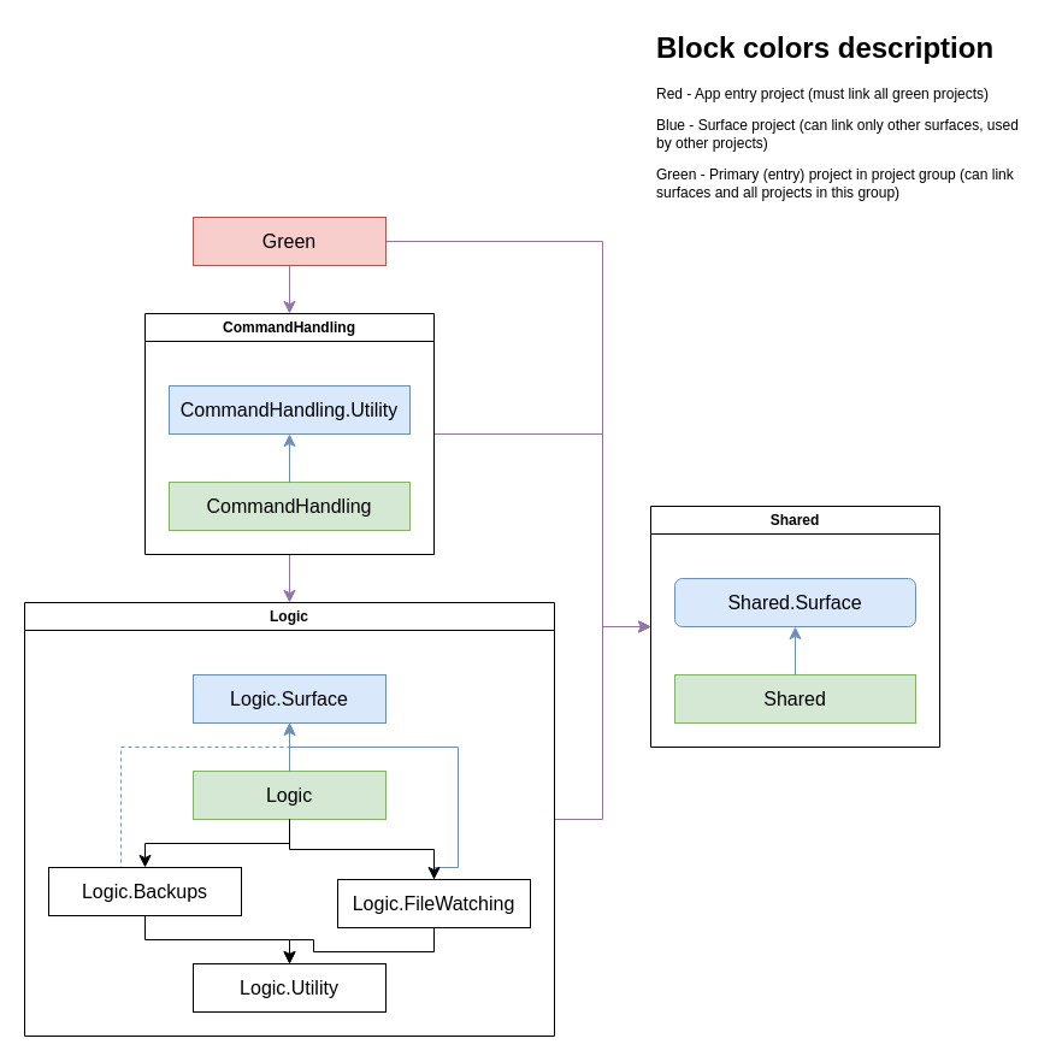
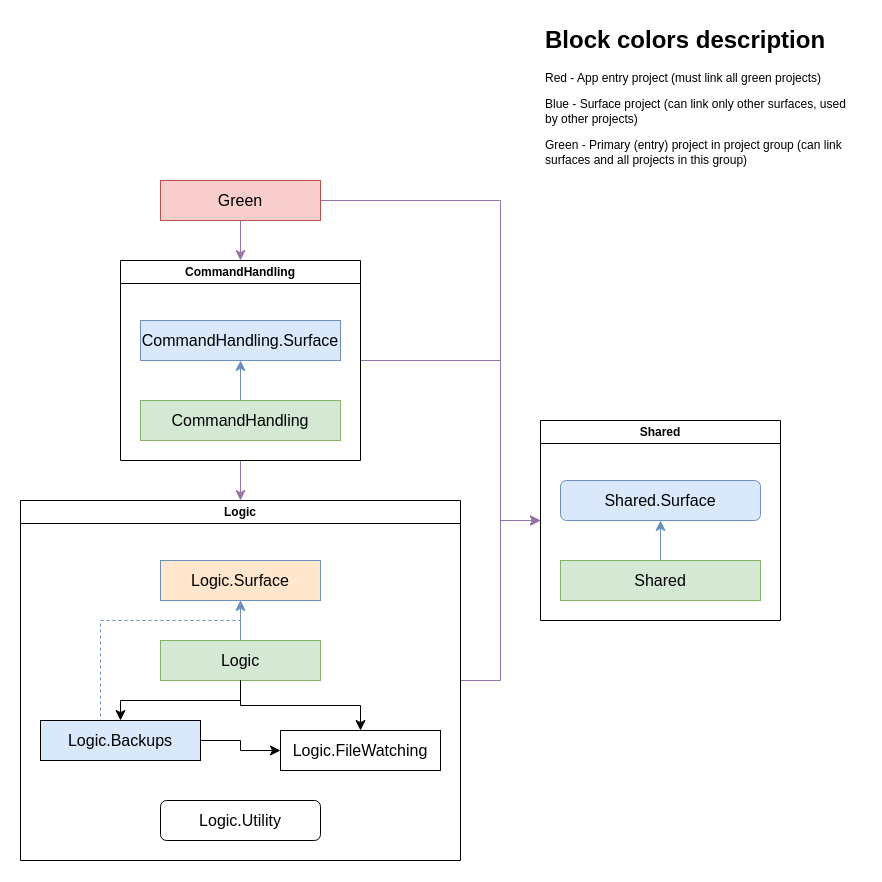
- <mxCell id="26" value="CommandHandling.Utility" style="rounded=0;whiteSpace=wrap;html=1;fontSize=16;fillColor=#dae8fc;strokeColor=#6c8ebf;" parent="25" vertex="1"><mxGeometry x="20" y="60" width="200" height="40" as="geometry" /></mxCell>
+ <mxCell id="26" value="CommandHandling.Surface" style="rounded=0;whiteSpace=wrap;html=1;fontSize=16;fillColor=#dae8fc;strokeColor=#6c8ebf;" parent="25" vertex="1"><mxGeometry x="20" y="60" width="200" height="40" as="geometry" /></mxCell>
- <mxCell id="17" value="Logic.Surface" style="rounded=0;whiteSpace=wrap;html=1;fontSize=16;fillColor=#dae8fc;strokeColor=#6c8ebf;" parent="6" vertex="1"><mxGeometry x="140" y="60" width="160" height="40" as="geometry" /></mxCell>
+ <mxCell id="17" value="Logic.Surface" style="rounded=0;whiteSpace=wrap;html=1;fontSize=16;fillColor=#ffe6cc;strokeColor=#6c8ebf;" parent="6" vertex="1"><mxGeometry x="140" y="60" width="160" height="40" as="geometry" /></mxCell>
- <mxCell id="11" style="edgeStyle=orthogonalEdgeStyle;rounded=0;orthogonalLoop=1;jettySize=auto;html=1;exitX=0.5;exitY=0;exitDx=0;exitDy=0;entryX=0.5;entryY=1;entryDx=0;entryDy=0;fillColor=#dae8fc;strokeColor=#6c8ebf;" edge="1" parent="6" source="12" target="17"><mxGeometry relative="1" as="geometry"><Array as="points"><mxPoint x="360" y="220" /><mxPoint x="360" y="120" /><mxPoint x="220" y="120" /></Array></mxGeometry></mxCell>
- <mxCell id="9" value="Logic.Backups" style="rounded=0;whiteSpace=wrap;html=1;fontSize=16;" parent="6" vertex="1"><mxGeometry x="20" y="220" width="160" height="40" as="geometry" /></mxCell>
+ <mxCell id="9" value="Logic.Backups" style="rounded=0;whiteSpace=wrap;html=1;fontSize=16;fillColor=#dae8fc;" parent="6" vertex="1"><mxGeometry x="20" y="220" width="160" height="40" as="geometry" /></mxCell>
- <mxCell id="15" style="edgeStyle=orthogonalEdgeStyle;rounded=0;orthogonalLoop=1;jettySize=auto;html=1;entryX=0.5;entryY=0;entryDx=0;entryDy=0;fontSize=12;startSize=8;endSize=8;" parent="6" source="9" target="10" edge="1"><mxGeometry relative="1" as="geometry" /></mxCell>
+ <mxCell id="15" style="edgeStyle=orthogonalEdgeStyle;rounded=0;orthogonalLoop=1;jettySize=auto;html=1;fontSize=12;startSize=8;endSize=8;" parent="6" source="9" target="12" edge="1"><mxGeometry relative="1" as="geometry" /></mxCell>
- <mxCell id="16" style="edgeStyle=orthogonalEdgeStyle;rounded=0;orthogonalLoop=1;jettySize=auto;html=1;entryX=0.5;entryY=0;entryDx=0;entryDy=0;fontSize=12;startSize=8;endSize=8;" parent="6" source="12" target="10" edge="1"><mxGeometry relative="1" as="geometry" /></mxCell>
- <mxCell id="10" value="Logic.Utility" style="rounded=0;whiteSpace=wrap;html=1;fontSize=16;" parent="6" vertex="1"><mxGeometry x="140" y="300" width="160" height="40" as="geometry" /></mxCell>
+ <mxCell id="10" value="Logic.Utility" style="whiteSpace=wrap;html=1;fontSize=16;rounded=1;" parent="6" vertex="1"><mxGeometry x="140" y="300" width="160" height="40" as="geometry" /></mxCell>
